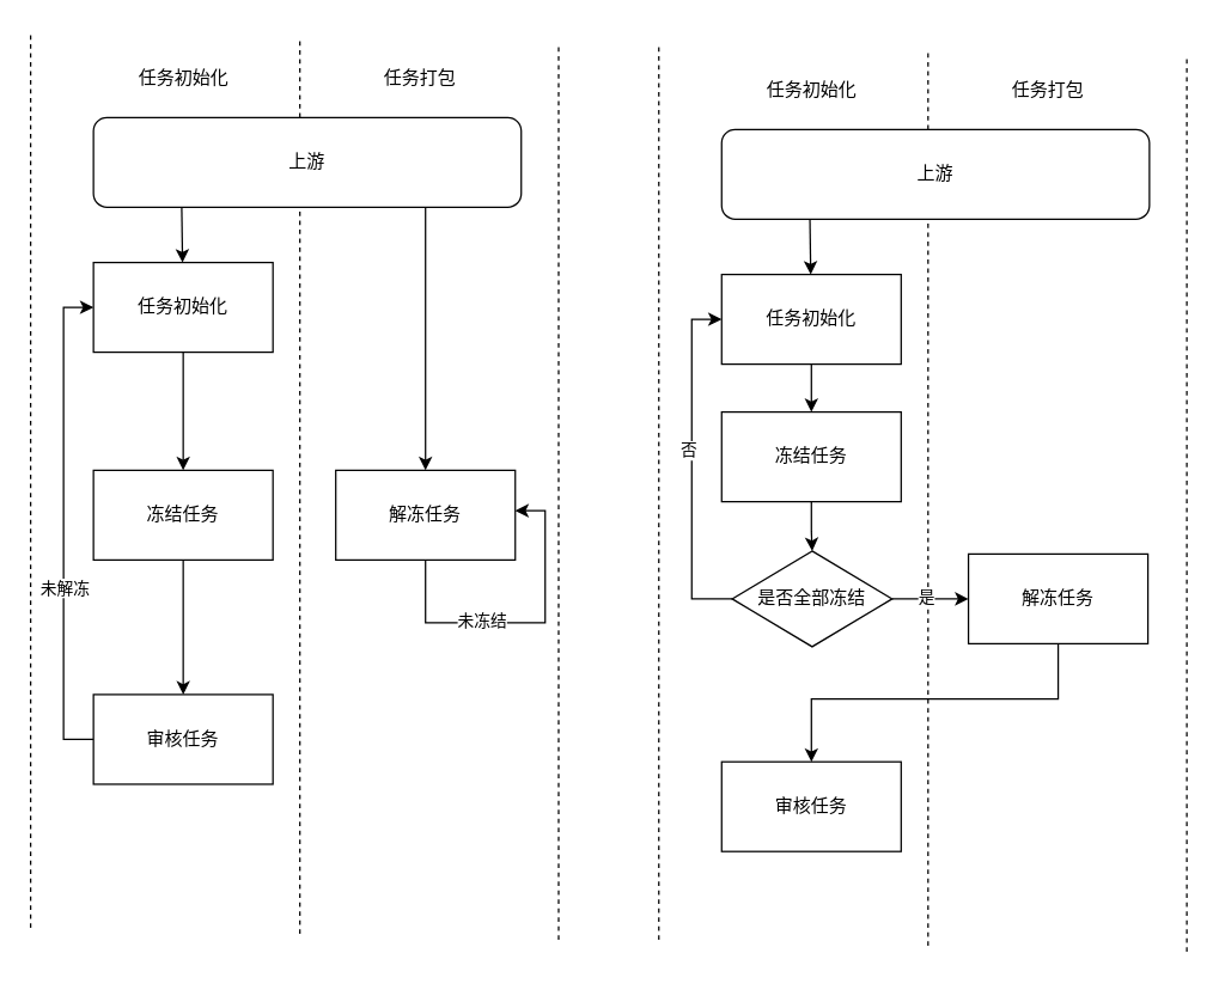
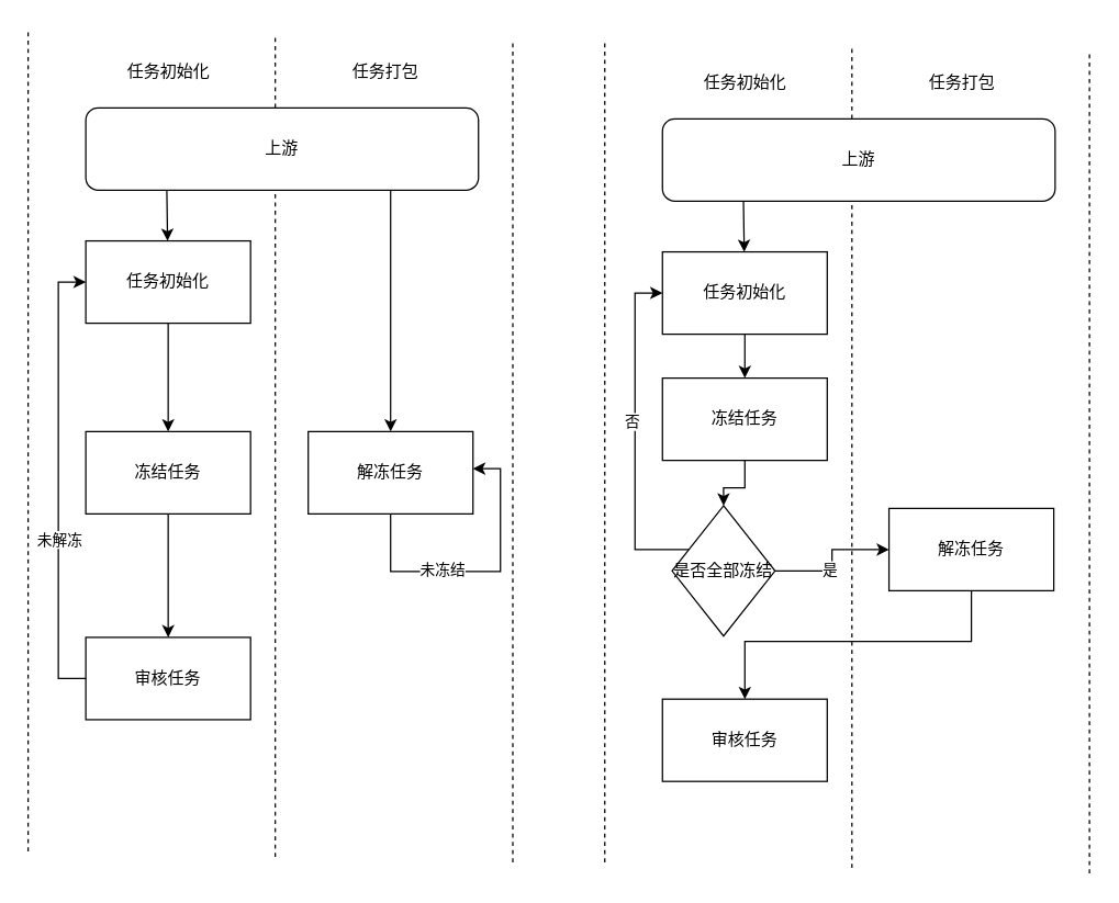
- <mxCell id="38" value="是否全部冻结" style="rhombus;whiteSpace=wrap;html=1;" vertex="1" parent="1"><mxGeometry x="489" y="368" width="107" height="64" as="geometry" /></mxCell>
+ <mxCell id="38" value="是否全部冻结" style="rhombus;whiteSpace=wrap;html=1;" vertex="1" parent="1"><mxGeometry x="489" y="368" width="75" height="95" as="geometry" /></mxCell>
